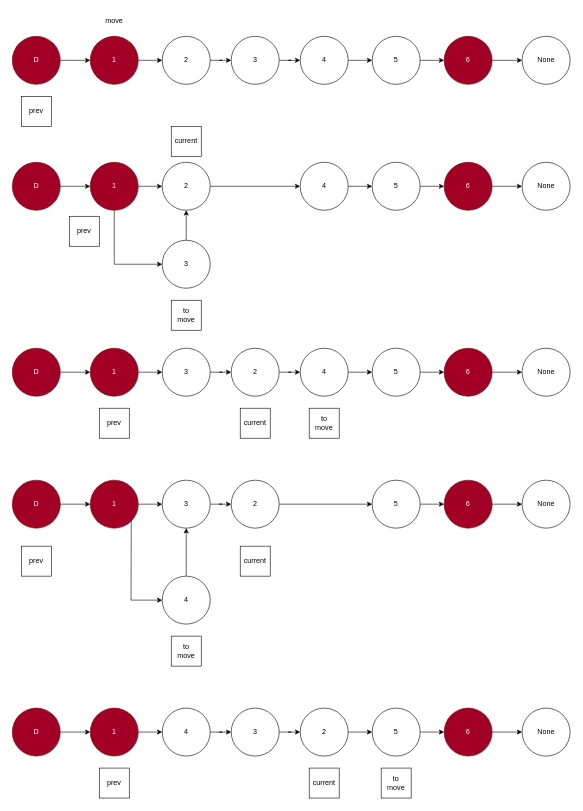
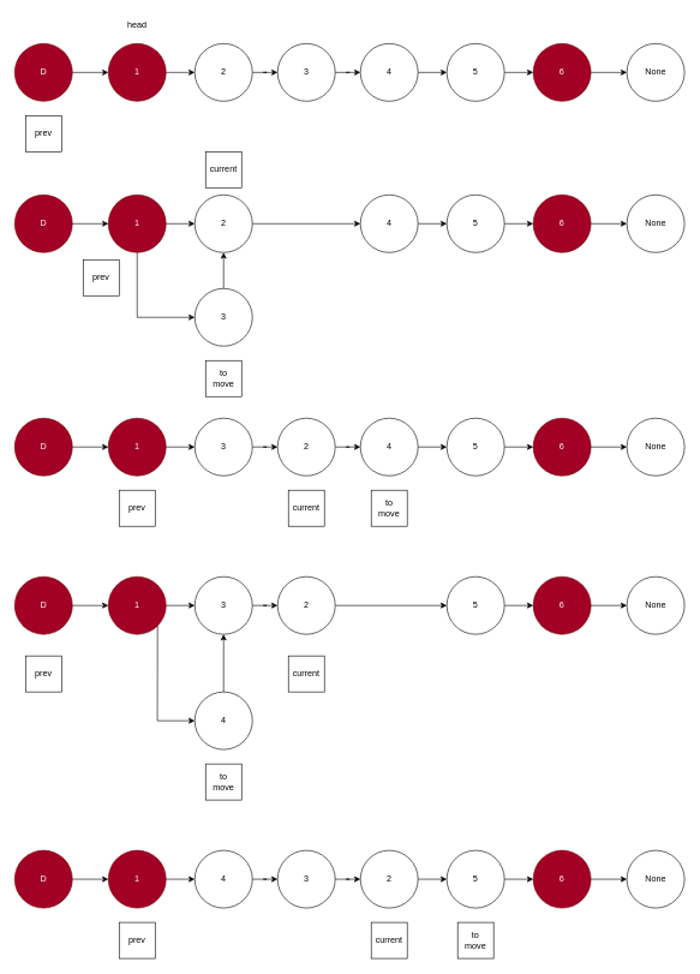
- <mxCell id="92" value="move" style="text;html=1;align=center;verticalAlign=middle;whiteSpace=wrap;rounded=0;" parent="1" vertex="1"><mxGeometry x="160" y="20" width="60" height="30" as="geometry" /></mxCell>
+ <mxCell id="92" value="head" style="text;html=1;align=center;verticalAlign=middle;whiteSpace=wrap;rounded=0;" parent="1" vertex="1"><mxGeometry x="160" y="20" width="60" height="30" as="geometry" /></mxCell>
